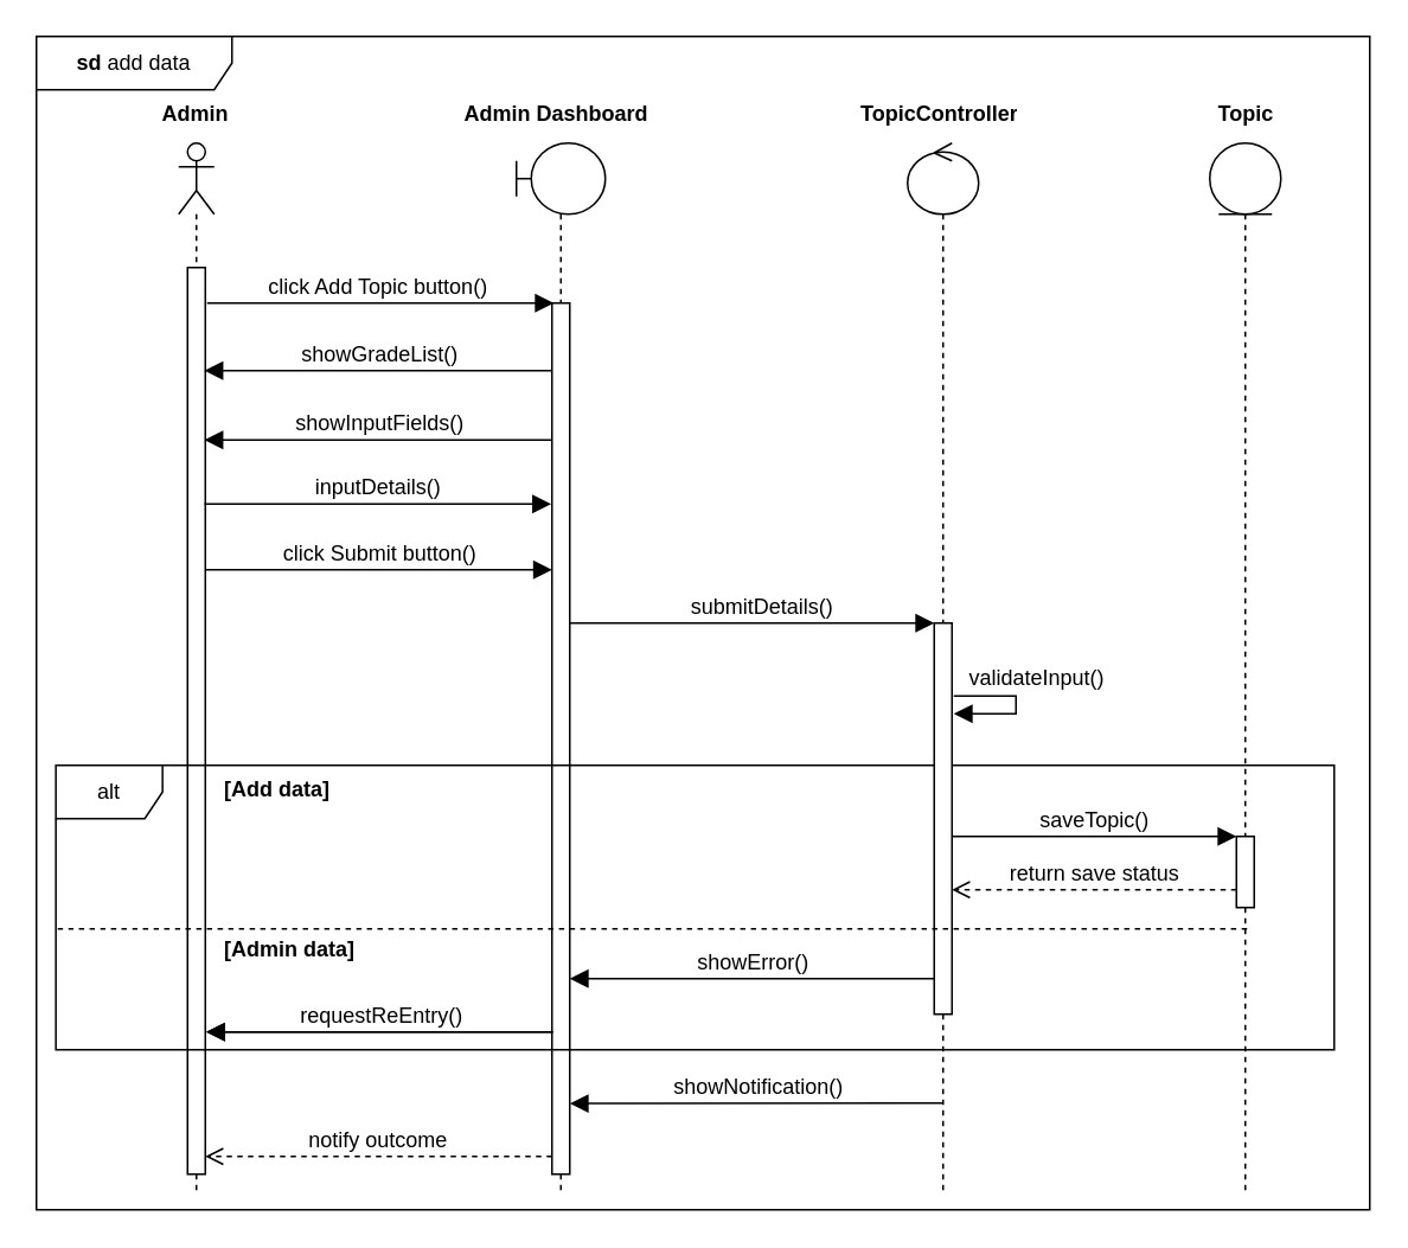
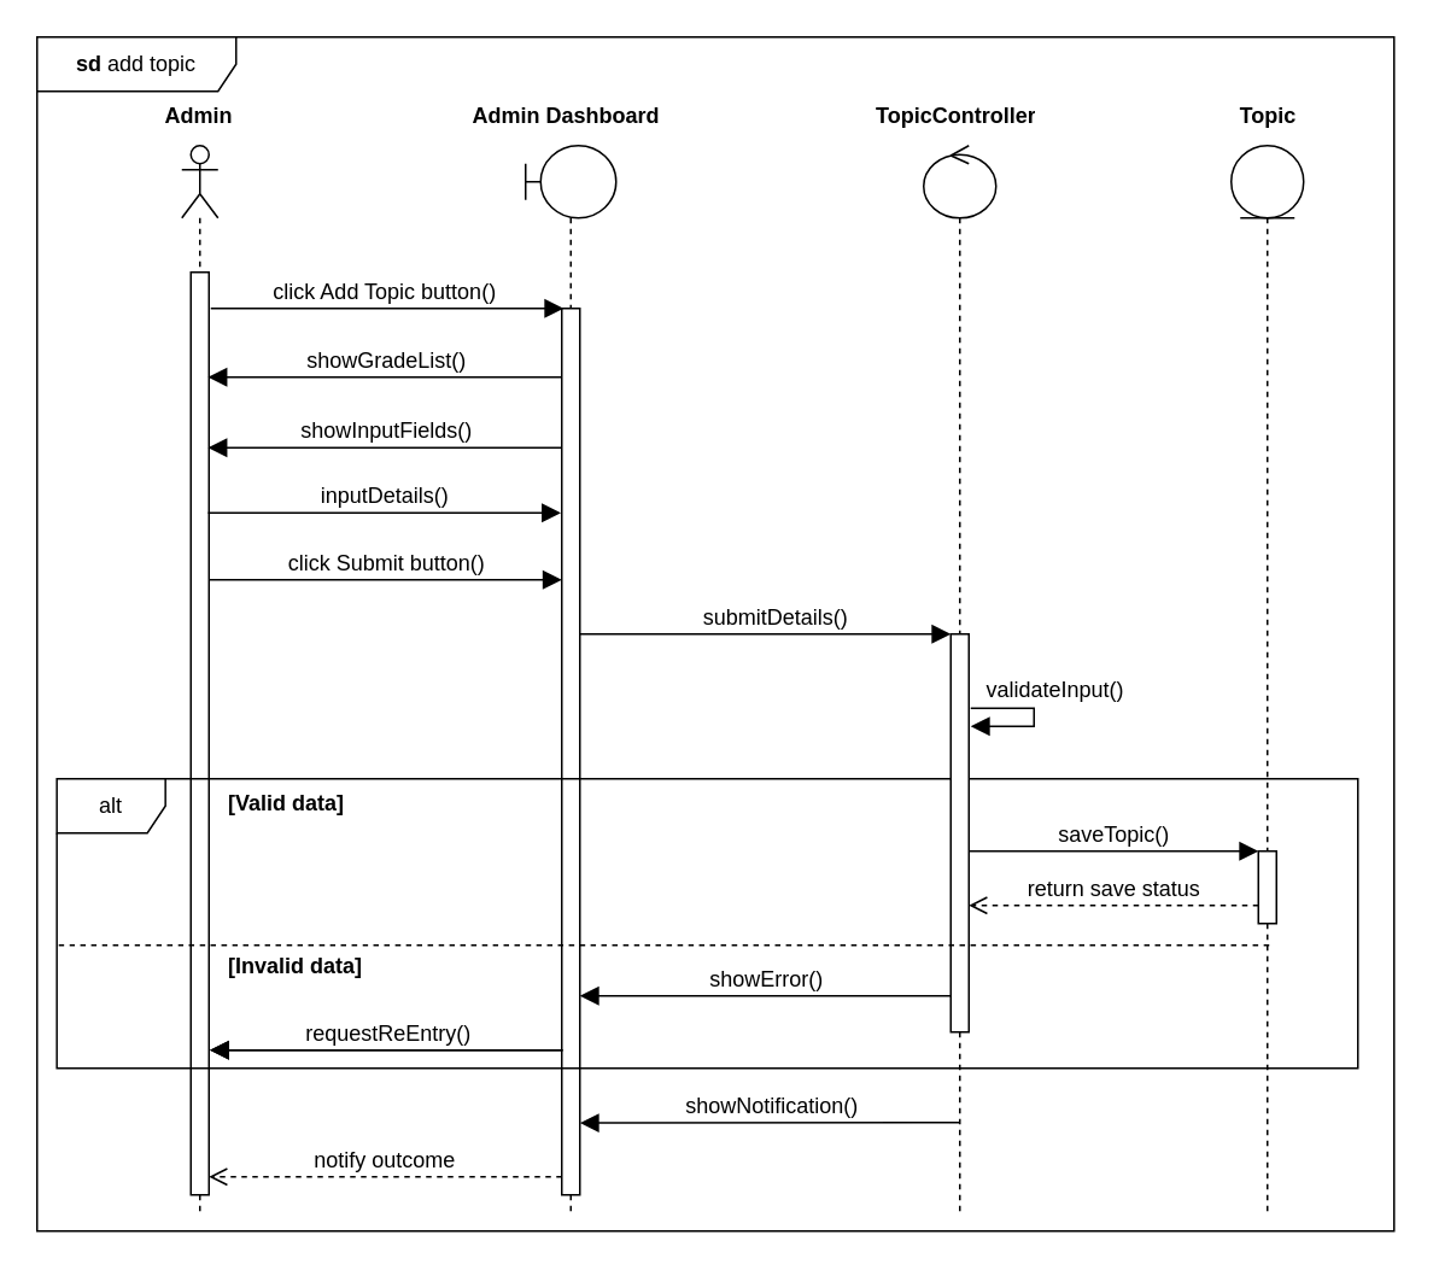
- <mxCell id="19" value="&lt;b&gt;sd&lt;/b&gt;&amp;nbsp;add data" style="shape=umlFrame;whiteSpace=wrap;html=1;pointerEvents=0;width=110;height=30;" vertex="1" parent="1"><mxGeometry x="20" y="20" width="750" height="660" as="geometry" /></mxCell>
+ <mxCell id="19" value="&lt;b&gt;sd&lt;/b&gt;&amp;nbsp;add topic" style="shape=umlFrame;whiteSpace=wrap;html=1;pointerEvents=0;width=110;height=30;" vertex="1" parent="1"><mxGeometry x="20" y="20" width="750" height="660" as="geometry" /></mxCell>
- <mxCell id="20" value="&lt;b&gt;[Add data]&lt;/b&gt;" style="text;strokeColor=none;fillColor=none;spacingLeft=4;spacingRight=4;overflow=hidden;rotatable=0;points=[[0,0.5],[1,0.5]];portConstraint=eastwest;fontSize=12;whiteSpace=wrap;html=1;" vertex="1" parent="1"><mxGeometry x="120" y="430" width="180" height="30" as="geometry" /></mxCell>
+ <mxCell id="20" value="&lt;b&gt;[Valid data]&lt;/b&gt;" style="text;strokeColor=none;fillColor=none;spacingLeft=4;spacingRight=4;overflow=hidden;rotatable=0;points=[[0,0.5],[1,0.5]];portConstraint=eastwest;fontSize=12;whiteSpace=wrap;html=1;" vertex="1" parent="1"><mxGeometry x="120" y="430" width="180" height="30" as="geometry" /></mxCell>
- <mxCell id="27" value="&lt;b&gt;[Admin data]&lt;/b&gt;" style="text;strokeColor=none;fillColor=none;spacingLeft=4;spacingRight=4;overflow=hidden;rotatable=0;points=[[0,0.5],[1,0.5]];portConstraint=eastwest;fontSize=12;whiteSpace=wrap;html=1;" vertex="1" parent="1"><mxGeometry x="120" y="520" width="180" height="30" as="geometry" /></mxCell>
+ <mxCell id="27" value="&lt;b&gt;[Invalid data]&lt;/b&gt;" style="text;strokeColor=none;fillColor=none;spacingLeft=4;spacingRight=4;overflow=hidden;rotatable=0;points=[[0,0.5],[1,0.5]];portConstraint=eastwest;fontSize=12;whiteSpace=wrap;html=1;" vertex="1" parent="1"><mxGeometry x="120" y="520" width="180" height="30" as="geometry" /></mxCell>
